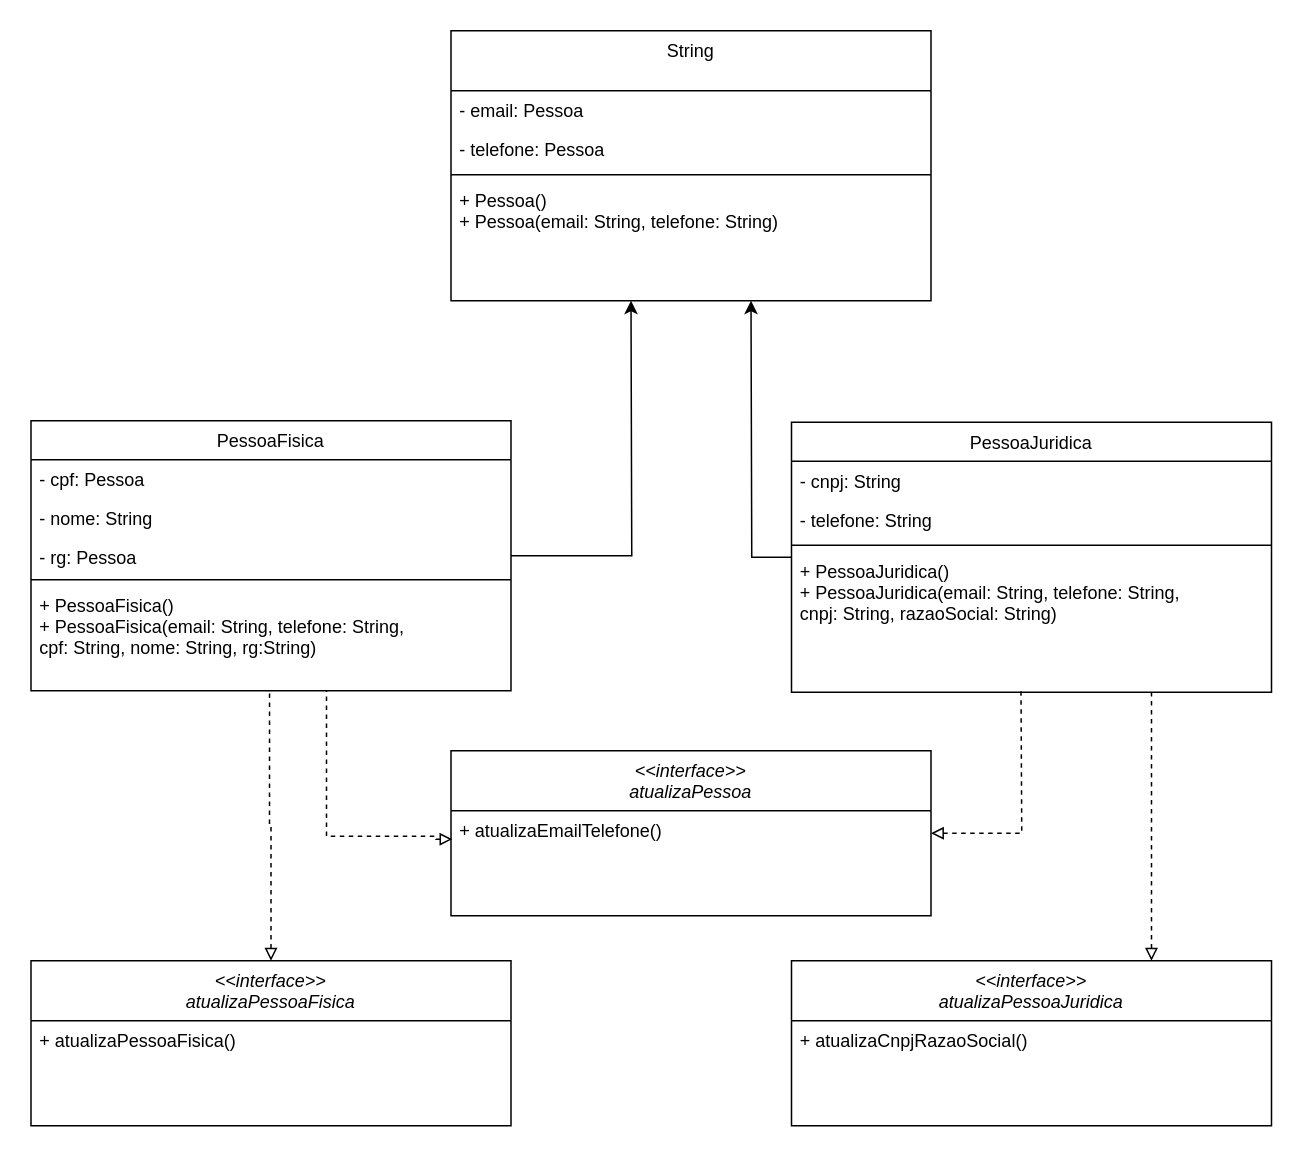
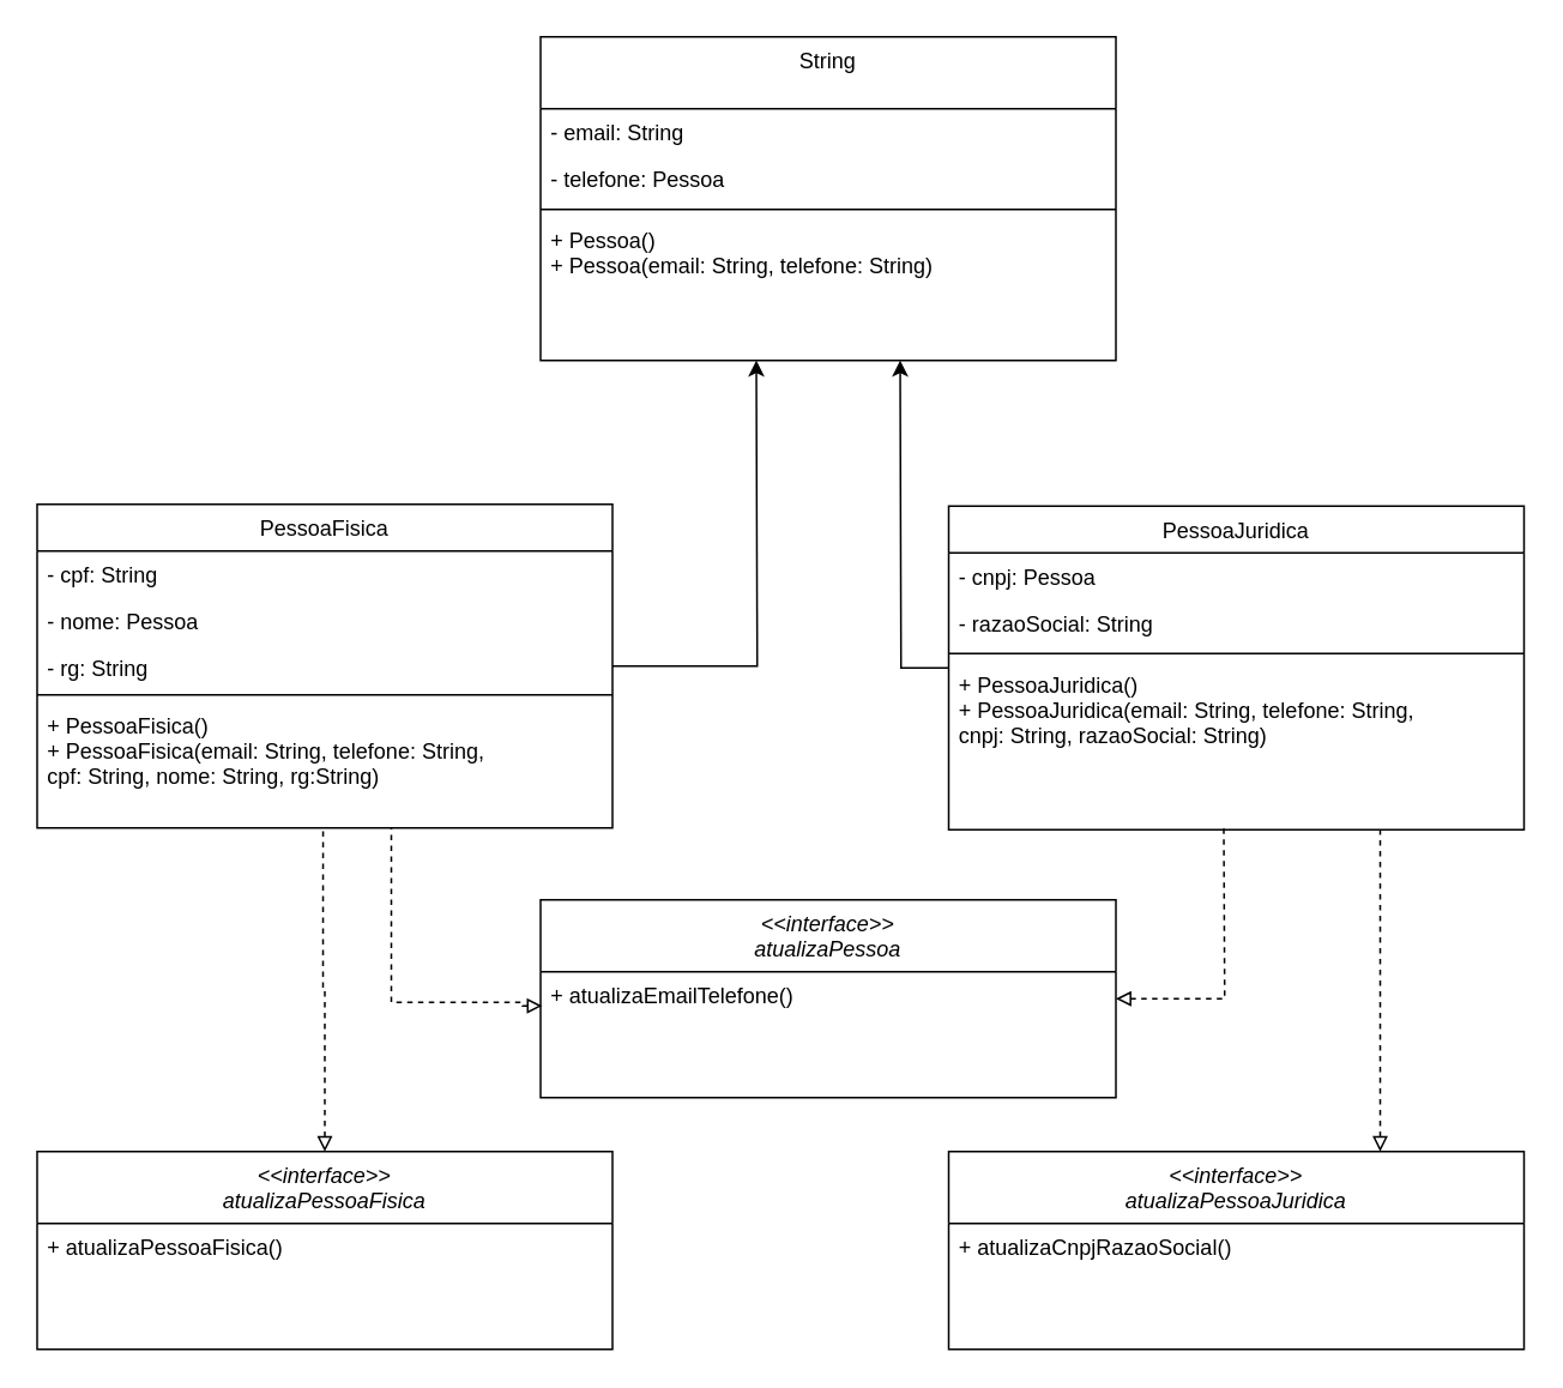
- <mxCell id="3" value="- email: Pessoa" style="text;align=left;verticalAlign=top;spacingLeft=4;spacingRight=4;overflow=hidden;rotatable=0;points=[[0,0.5],[1,0.5]];portConstraint=eastwest;" parent="2" vertex="1"><mxGeometry y="40" width="320" height="26" as="geometry" /></mxCell>
+ <mxCell id="3" value="- email: String" style="text;align=left;verticalAlign=top;spacingLeft=4;spacingRight=4;overflow=hidden;rotatable=0;points=[[0,0.5],[1,0.5]];portConstraint=eastwest;" parent="2" vertex="1"><mxGeometry y="40" width="320" height="26" as="geometry" /></mxCell>
- <mxCell id="9" value="- cpf: Pessoa" style="text;align=left;verticalAlign=top;spacingLeft=4;spacingRight=4;overflow=hidden;rotatable=0;points=[[0,0.5],[1,0.5]];portConstraint=eastwest;" parent="8" vertex="1"><mxGeometry y="26" width="320" height="26" as="geometry" /></mxCell>
+ <mxCell id="9" value="- cpf: String" style="text;align=left;verticalAlign=top;spacingLeft=4;spacingRight=4;overflow=hidden;rotatable=0;points=[[0,0.5],[1,0.5]];portConstraint=eastwest;" parent="8" vertex="1"><mxGeometry y="26" width="320" height="26" as="geometry" /></mxCell>
- <mxCell id="16" value="- cnpj: String" style="text;align=left;verticalAlign=top;spacingLeft=4;spacingRight=4;overflow=hidden;rotatable=0;points=[[0,0.5],[1,0.5]];portConstraint=eastwest;" parent="15" vertex="1"><mxGeometry y="26" width="320" height="26" as="geometry" /></mxCell>
+ <mxCell id="16" value="- cnpj: Pessoa" style="text;align=left;verticalAlign=top;spacingLeft=4;spacingRight=4;overflow=hidden;rotatable=0;points=[[0,0.5],[1,0.5]];portConstraint=eastwest;" parent="15" vertex="1"><mxGeometry y="26" width="320" height="26" as="geometry" /></mxCell>
- <mxCell id="10" value="- nome: String" style="text;align=left;verticalAlign=top;spacingLeft=4;spacingRight=4;overflow=hidden;rotatable=0;points=[[0,0.5],[1,0.5]];portConstraint=eastwest;rounded=0;shadow=0;html=0;" parent="8" vertex="1"><mxGeometry y="52" width="320" height="26" as="geometry" /></mxCell>
+ <mxCell id="10" value="- nome: Pessoa" style="text;align=left;verticalAlign=top;spacingLeft=4;spacingRight=4;overflow=hidden;rotatable=0;points=[[0,0.5],[1,0.5]];portConstraint=eastwest;rounded=0;shadow=0;html=0;" parent="8" vertex="1"><mxGeometry y="52" width="320" height="26" as="geometry" /></mxCell>
- <mxCell id="17" value="- telefone: String" style="text;align=left;verticalAlign=top;spacingLeft=4;spacingRight=4;overflow=hidden;rotatable=0;points=[[0,0.5],[1,0.5]];portConstraint=eastwest;rounded=0;shadow=0;html=0;" parent="15" vertex="1"><mxGeometry y="52" width="320" height="26" as="geometry" /></mxCell>
+ <mxCell id="17" value="- razaoSocial: String" style="text;align=left;verticalAlign=top;spacingLeft=4;spacingRight=4;overflow=hidden;rotatable=0;points=[[0,0.5],[1,0.5]];portConstraint=eastwest;rounded=0;shadow=0;html=0;" parent="15" vertex="1"><mxGeometry y="52" width="320" height="26" as="geometry" /></mxCell>
- <mxCell id="11" value="- rg: Pessoa&#10;" style="text;align=left;verticalAlign=top;spacingLeft=4;spacingRight=4;overflow=hidden;rotatable=0;points=[[0,0.5],[1,0.5]];portConstraint=eastwest;rounded=0;shadow=0;html=0;" parent="8" vertex="1"><mxGeometry y="78" width="320" height="24" as="geometry" /></mxCell>
+ <mxCell id="11" value="- rg: String&#10;" style="text;align=left;verticalAlign=top;spacingLeft=4;spacingRight=4;overflow=hidden;rotatable=0;points=[[0,0.5],[1,0.5]];portConstraint=eastwest;rounded=0;shadow=0;html=0;" parent="8" vertex="1"><mxGeometry y="78" width="320" height="24" as="geometry" /></mxCell>
